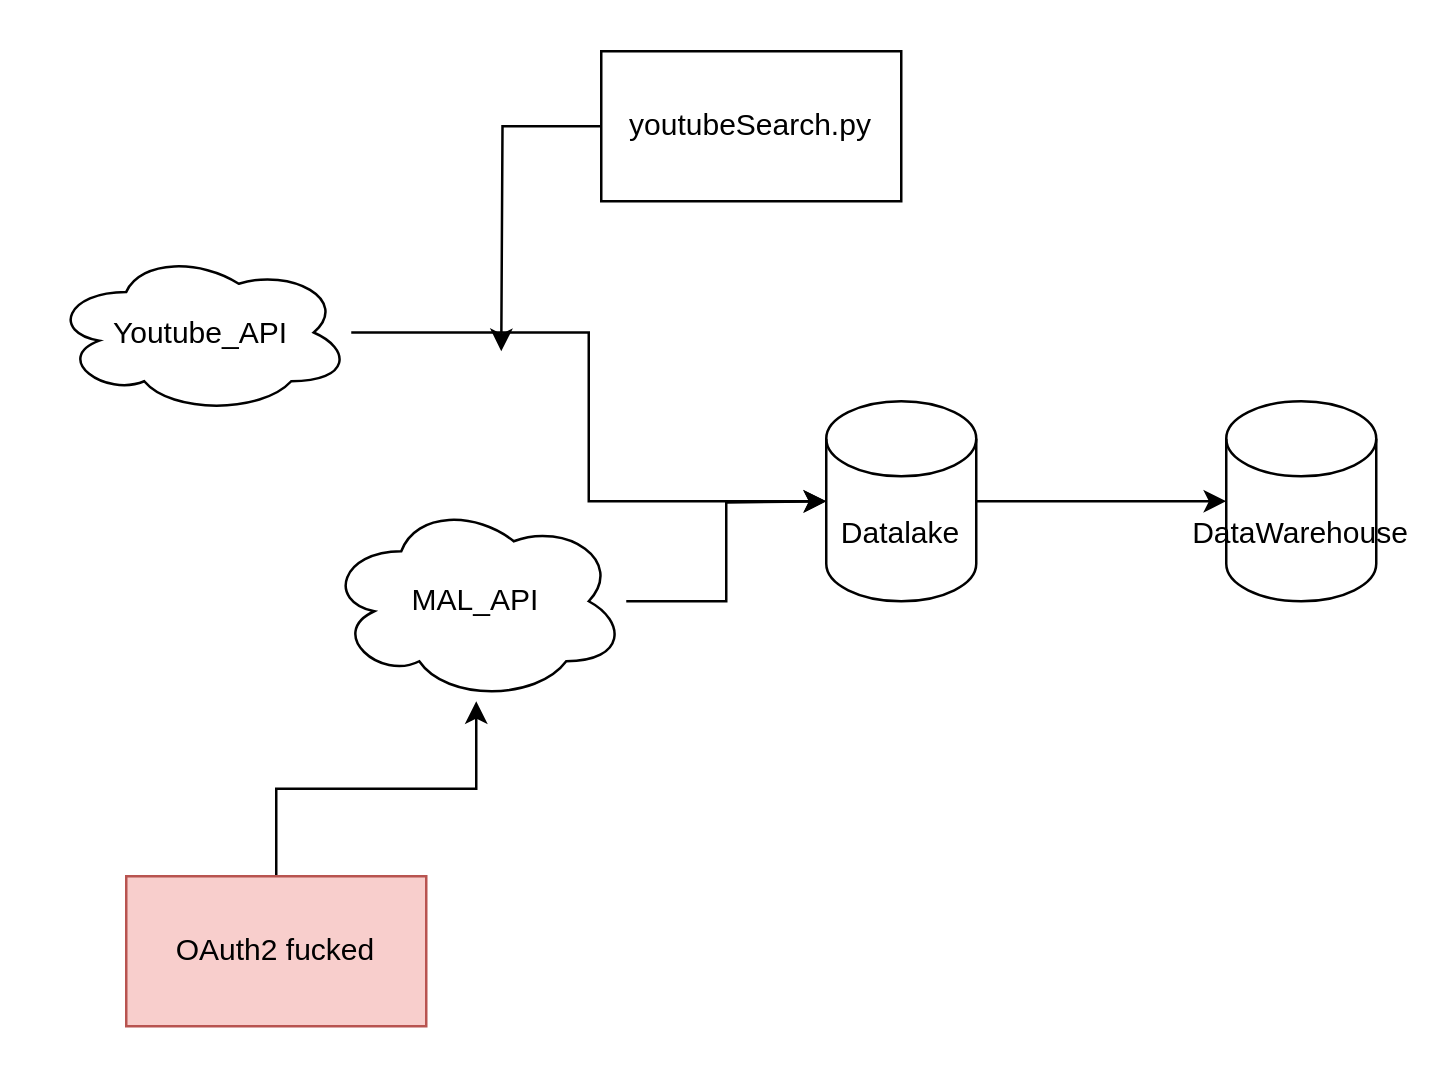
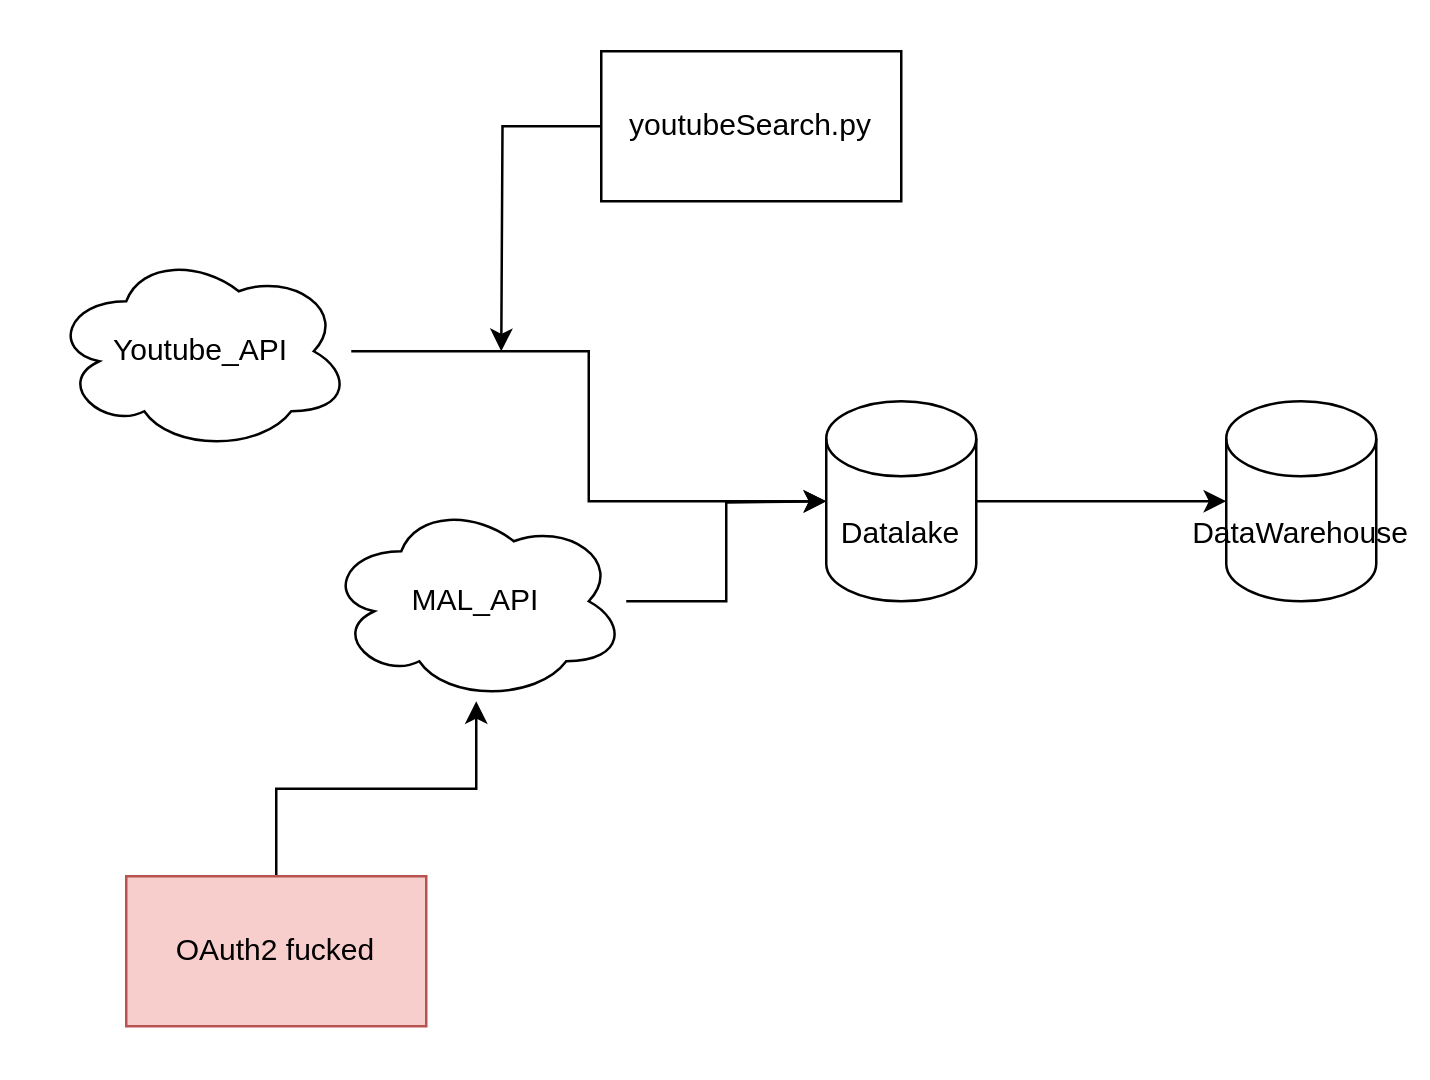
- <mxCell id="3" value="Youtube_API" style="ellipse;shape=cloud;whiteSpace=wrap;html=1;" vertex="1" parent="1"><mxGeometry x="20" y="100" width="120" height="65" as="geometry" /></mxCell>
+ <mxCell id="3" value="Youtube_API" style="ellipse;shape=cloud;whiteSpace=wrap;html=1;" vertex="1" parent="1"><mxGeometry x="20" y="100" width="120" height="80" as="geometry" /></mxCell>
